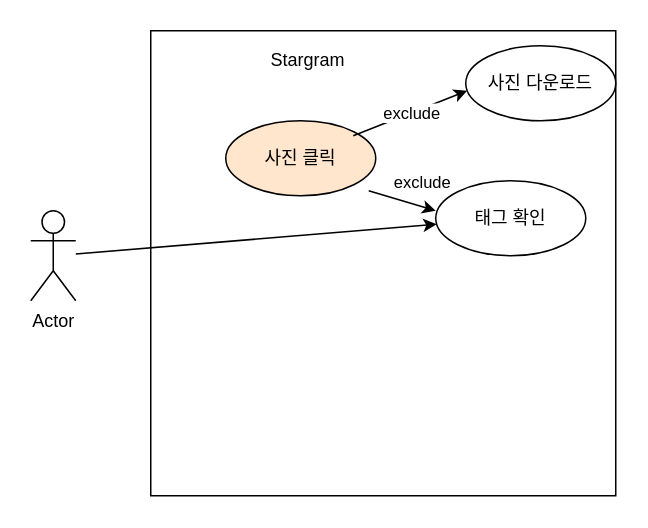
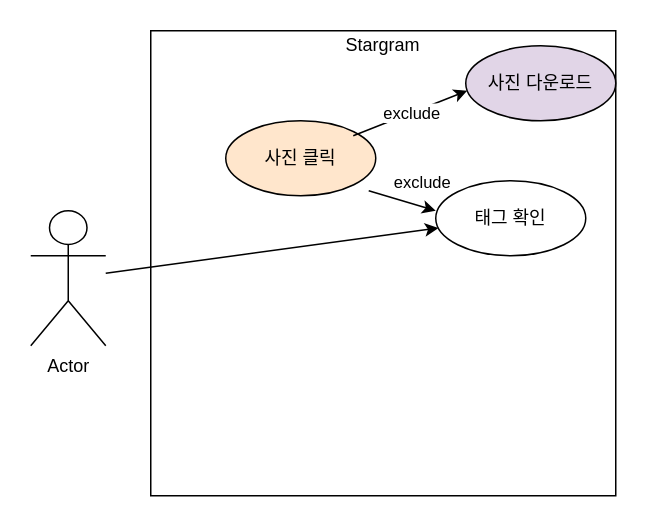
- <mxCell id="4" value="Stargram" style="text;html=1;strokeColor=none;fillColor=none;align=center;verticalAlign=middle;whiteSpace=wrap;rounded=0;" vertex="1" parent="1"><mxGeometry x="185" y="30" width="40" height="20" as="geometry" /></mxCell>
+ <mxCell id="4" value="Stargram" style="text;html=1;strokeColor=none;fillColor=none;align=center;verticalAlign=middle;whiteSpace=wrap;rounded=0;" vertex="1" parent="1"><mxGeometry x="235" y="20" width="40" height="20" as="geometry" /></mxCell>
- <mxCell id="12" value="사진 다운로드" style="ellipse;whiteSpace=wrap;html=1;" vertex="1" parent="1"><mxGeometry x="310" y="30" width="100" height="50" as="geometry" /></mxCell>
+ <mxCell id="12" value="사진 다운로드" style="ellipse;whiteSpace=wrap;html=1;fillColor=#e1d5e7;" vertex="1" parent="1"><mxGeometry x="310" y="30" width="100" height="50" as="geometry" /></mxCell>
- <mxCell id="2" value="Actor" style="shape=umlActor;verticalLabelPosition=bottom;verticalAlign=top;html=1;outlineConnect=0;" vertex="1" parent="1"><mxGeometry x="20" y="140" width="30" height="60" as="geometry" /></mxCell>
+ <mxCell id="2" value="Actor" style="shape=umlActor;verticalLabelPosition=bottom;verticalAlign=top;html=1;outlineConnect=0;" vertex="1" parent="1"><mxGeometry x="20" y="140" width="50" height="90" as="geometry" /></mxCell>
